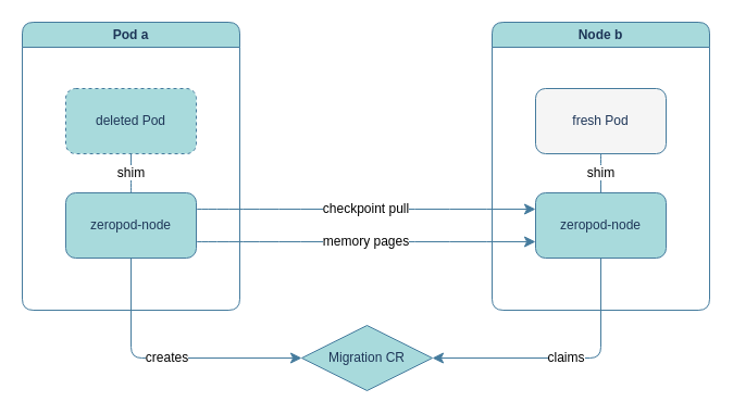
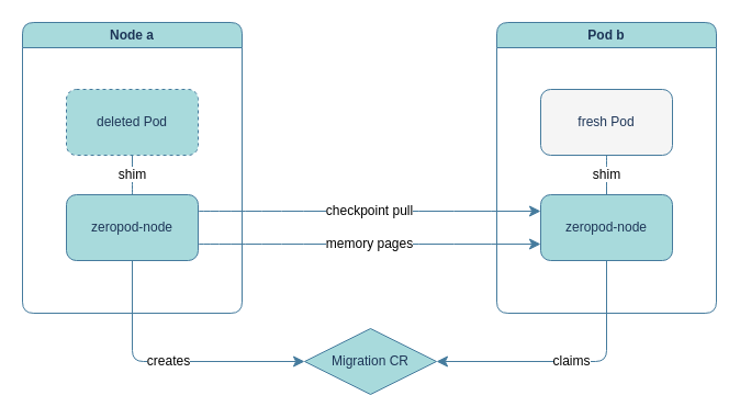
- <mxCell id="2" value="Pod a" style="swimlane;whiteSpace=wrap;html=1;labelBackgroundColor=none;fillColor=#A8DADC;strokeColor=#457B9D;fontColor=#1D3557;rounded=1;" parent="1" vertex="1"><mxGeometry x="20" y="20" width="200" height="265" as="geometry" /></mxCell>
+ <mxCell id="2" value="Node a" style="swimlane;whiteSpace=wrap;html=1;labelBackgroundColor=none;fillColor=#A8DADC;strokeColor=#457B9D;fontColor=#1D3557;rounded=1;" parent="1" vertex="1"><mxGeometry x="20" y="20" width="200" height="265" as="geometry" /></mxCell>
- <mxCell id="6" value="Node b" style="swimlane;whiteSpace=wrap;html=1;labelBackgroundColor=none;fillColor=#A8DADC;strokeColor=#457B9D;fontColor=#1D3557;rounded=1;" parent="1" vertex="1"><mxGeometry x="452" y="20" width="200" height="265" as="geometry" /></mxCell>
+ <mxCell id="6" value="Pod b" style="swimlane;whiteSpace=wrap;html=1;labelBackgroundColor=none;fillColor=#A8DADC;strokeColor=#457B9D;fontColor=#1D3557;rounded=1;" parent="1" vertex="1"><mxGeometry x="452" y="20" width="200" height="265" as="geometry" /></mxCell>
